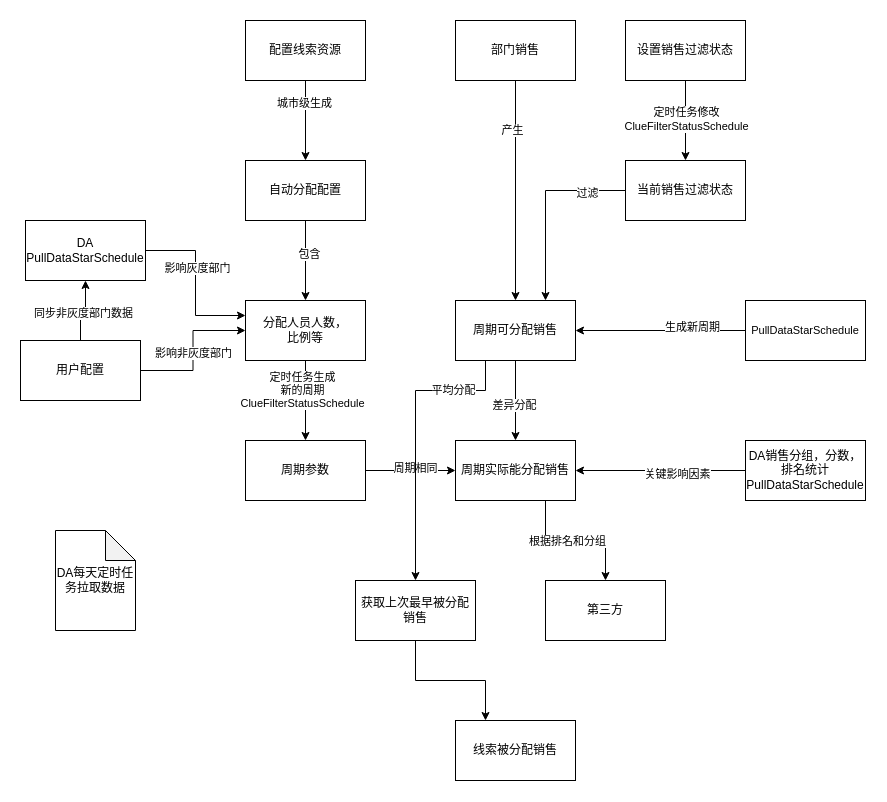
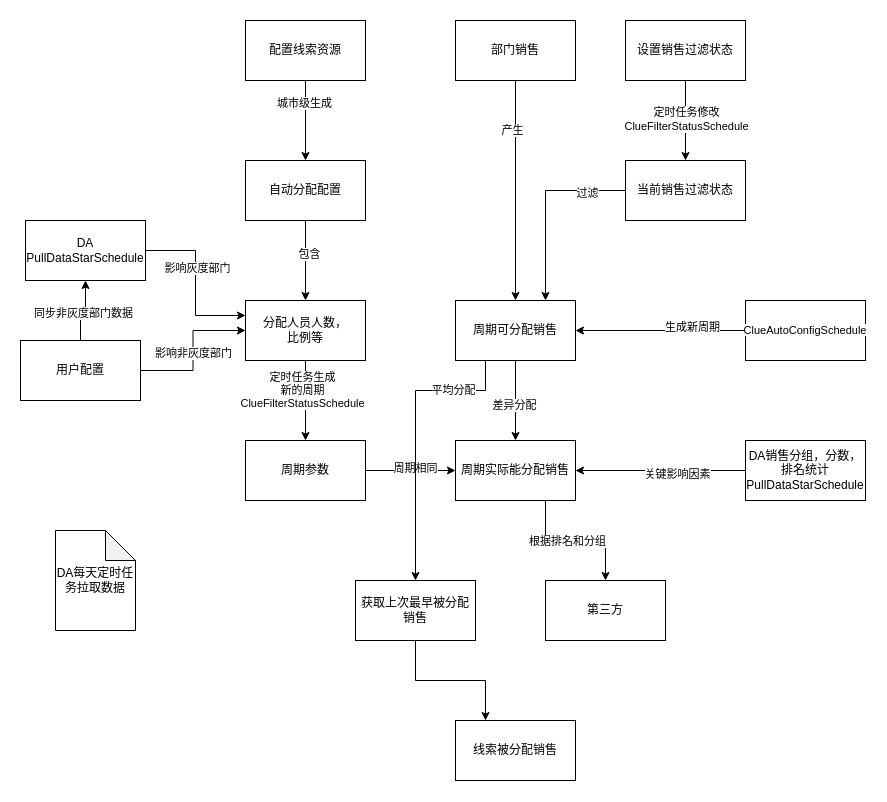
- <mxCell id="49" value="&lt;span style=&quot;font-size: 11px ; background-color: rgb(255 , 255 , 255)&quot;&gt;PullDataStarSchedule&lt;/span&gt;" style="rounded=0;whiteSpace=wrap;html=1;" vertex="1" parent="1"><mxGeometry x="745" y="300" width="120" height="60" as="geometry" /></mxCell>
+ <mxCell id="49" value="&lt;span style=&quot;font-size: 11px ; background-color: rgb(255 , 255 , 255)&quot;&gt;ClueAutoConfigSchedule&lt;/span&gt;" style="rounded=0;whiteSpace=wrap;html=1;" vertex="1" parent="1"><mxGeometry x="745" y="300" width="120" height="60" as="geometry" /></mxCell>
